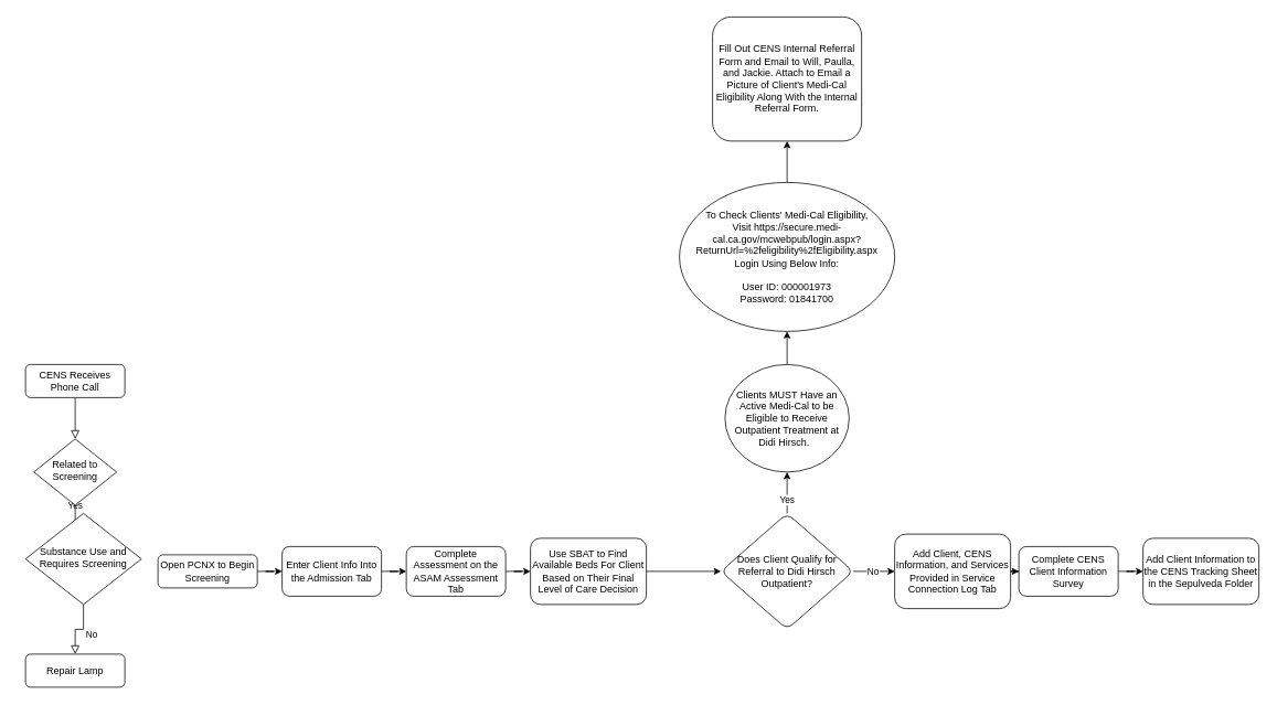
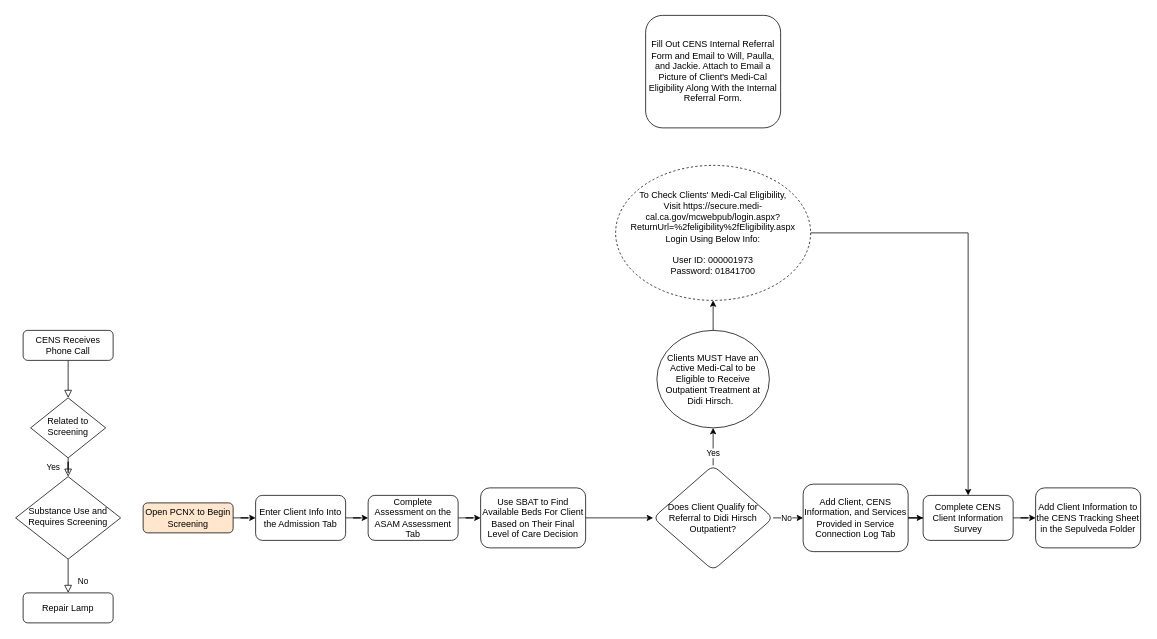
- <mxCell id="27" value="" style="edgeStyle=orthogonalEdgeStyle;rounded=0;orthogonalLoop=1;jettySize=auto;html=1;" edge="1" parent="1" source="28" target="24"><mxGeometry relative="1" as="geometry" /></mxCell>
+ <mxCell id="27" value="" style="edgeStyle=orthogonalEdgeStyle;rounded=0;orthogonalLoop=1;jettySize=auto;html=1;" edge="1" parent="1" source="28" target="22"><mxGeometry relative="1" as="geometry" /></mxCell>
- <mxCell id="28" value="To Check Clients' Medi-Cal Eligibility, Visit&amp;nbsp;https://secure.medi-cal.ca.gov/mcwebpub/login.aspx?ReturnUrl=%2feligibility%2fEligibility.aspx&lt;div&gt;Login Using Below Info:&lt;/div&gt;&lt;div&gt;&lt;br&gt;&lt;/div&gt;&lt;div&gt;User ID: 000001973&lt;/div&gt;&lt;div&gt;Password: 01841700&lt;/div&gt;" style="ellipse;whiteSpace=wrap;html=1;rounded=1;glass=0;strokeWidth=1;shadow=0;" vertex="1" parent="1"><mxGeometry x="820" y="220" width="260" height="180" as="geometry" /></mxCell>
+ <mxCell id="28" value="To Check Clients' Medi-Cal Eligibility, Visit&amp;nbsp;https://secure.medi-cal.ca.gov/mcwebpub/login.aspx?ReturnUrl=%2feligibility%2fEligibility.aspx&lt;div&gt;Login Using Below Info:&lt;/div&gt;&lt;div&gt;&lt;br&gt;&lt;/div&gt;&lt;div&gt;User ID: 000001973&lt;/div&gt;&lt;div&gt;Password: 01841700&lt;/div&gt;" style="ellipse;whiteSpace=wrap;html=1;rounded=1;glass=0;strokeWidth=1;shadow=0;dashed=1;" vertex="1" parent="1"><mxGeometry x="820" y="220" width="260" height="180" as="geometry" /></mxCell>
- <mxCell id="7" value="Substance Use and Requires Screening" style="rhombus;whiteSpace=wrap;html=1;shadow=0;fontFamily=Helvetica;fontSize=12;align=center;strokeWidth=1;spacing=6;spacingTop=-4;" parent="1" vertex="1"><mxGeometry x="30" y="620" width="140" height="110" as="geometry" /></mxCell>
+ <mxCell id="7" value="Substance Use and Requires Screening" style="rhombus;whiteSpace=wrap;html=1;shadow=0;fontFamily=Helvetica;fontSize=12;align=center;strokeWidth=1;spacing=6;spacingTop=-4;" parent="1" vertex="1"><mxGeometry x="20" y="635" width="140" height="110" as="geometry" /></mxCell>
- <mxCell id="10" value="Open PCNX to Begin Screening" style="rounded=1;whiteSpace=wrap;html=1;fontSize=12;glass=0;strokeWidth=1;shadow=0;" parent="1" vertex="1"><mxGeometry x="190" y="670" width="120" height="40" as="geometry" /></mxCell>
+ <mxCell id="10" value="Open PCNX to Begin Screening" style="rounded=1;whiteSpace=wrap;html=1;fontSize=12;glass=0;strokeWidth=1;shadow=0;fillColor=#ffe6cc;" parent="1" vertex="1"><mxGeometry x="190" y="670" width="120" height="40" as="geometry" /></mxCell>
- <mxCell id="20" value="Add Client, CENS Information, and Services Provided in Service Connection Log Tab" style="whiteSpace=wrap;html=1;rounded=1;glass=0;strokeWidth=1;shadow=0;" vertex="1" parent="1"><mxGeometry x="1080" y="645" width="140" height="90" as="geometry" /></mxCell>
+ <mxCell id="20" value="Add Client, CENS Information, and Services Provided in Service Connection Log Tab" style="whiteSpace=wrap;html=1;rounded=1;glass=0;strokeWidth=1;shadow=0;" vertex="1" parent="1"><mxGeometry x="1070" y="645" width="140" height="90" as="geometry" /></mxCell>
